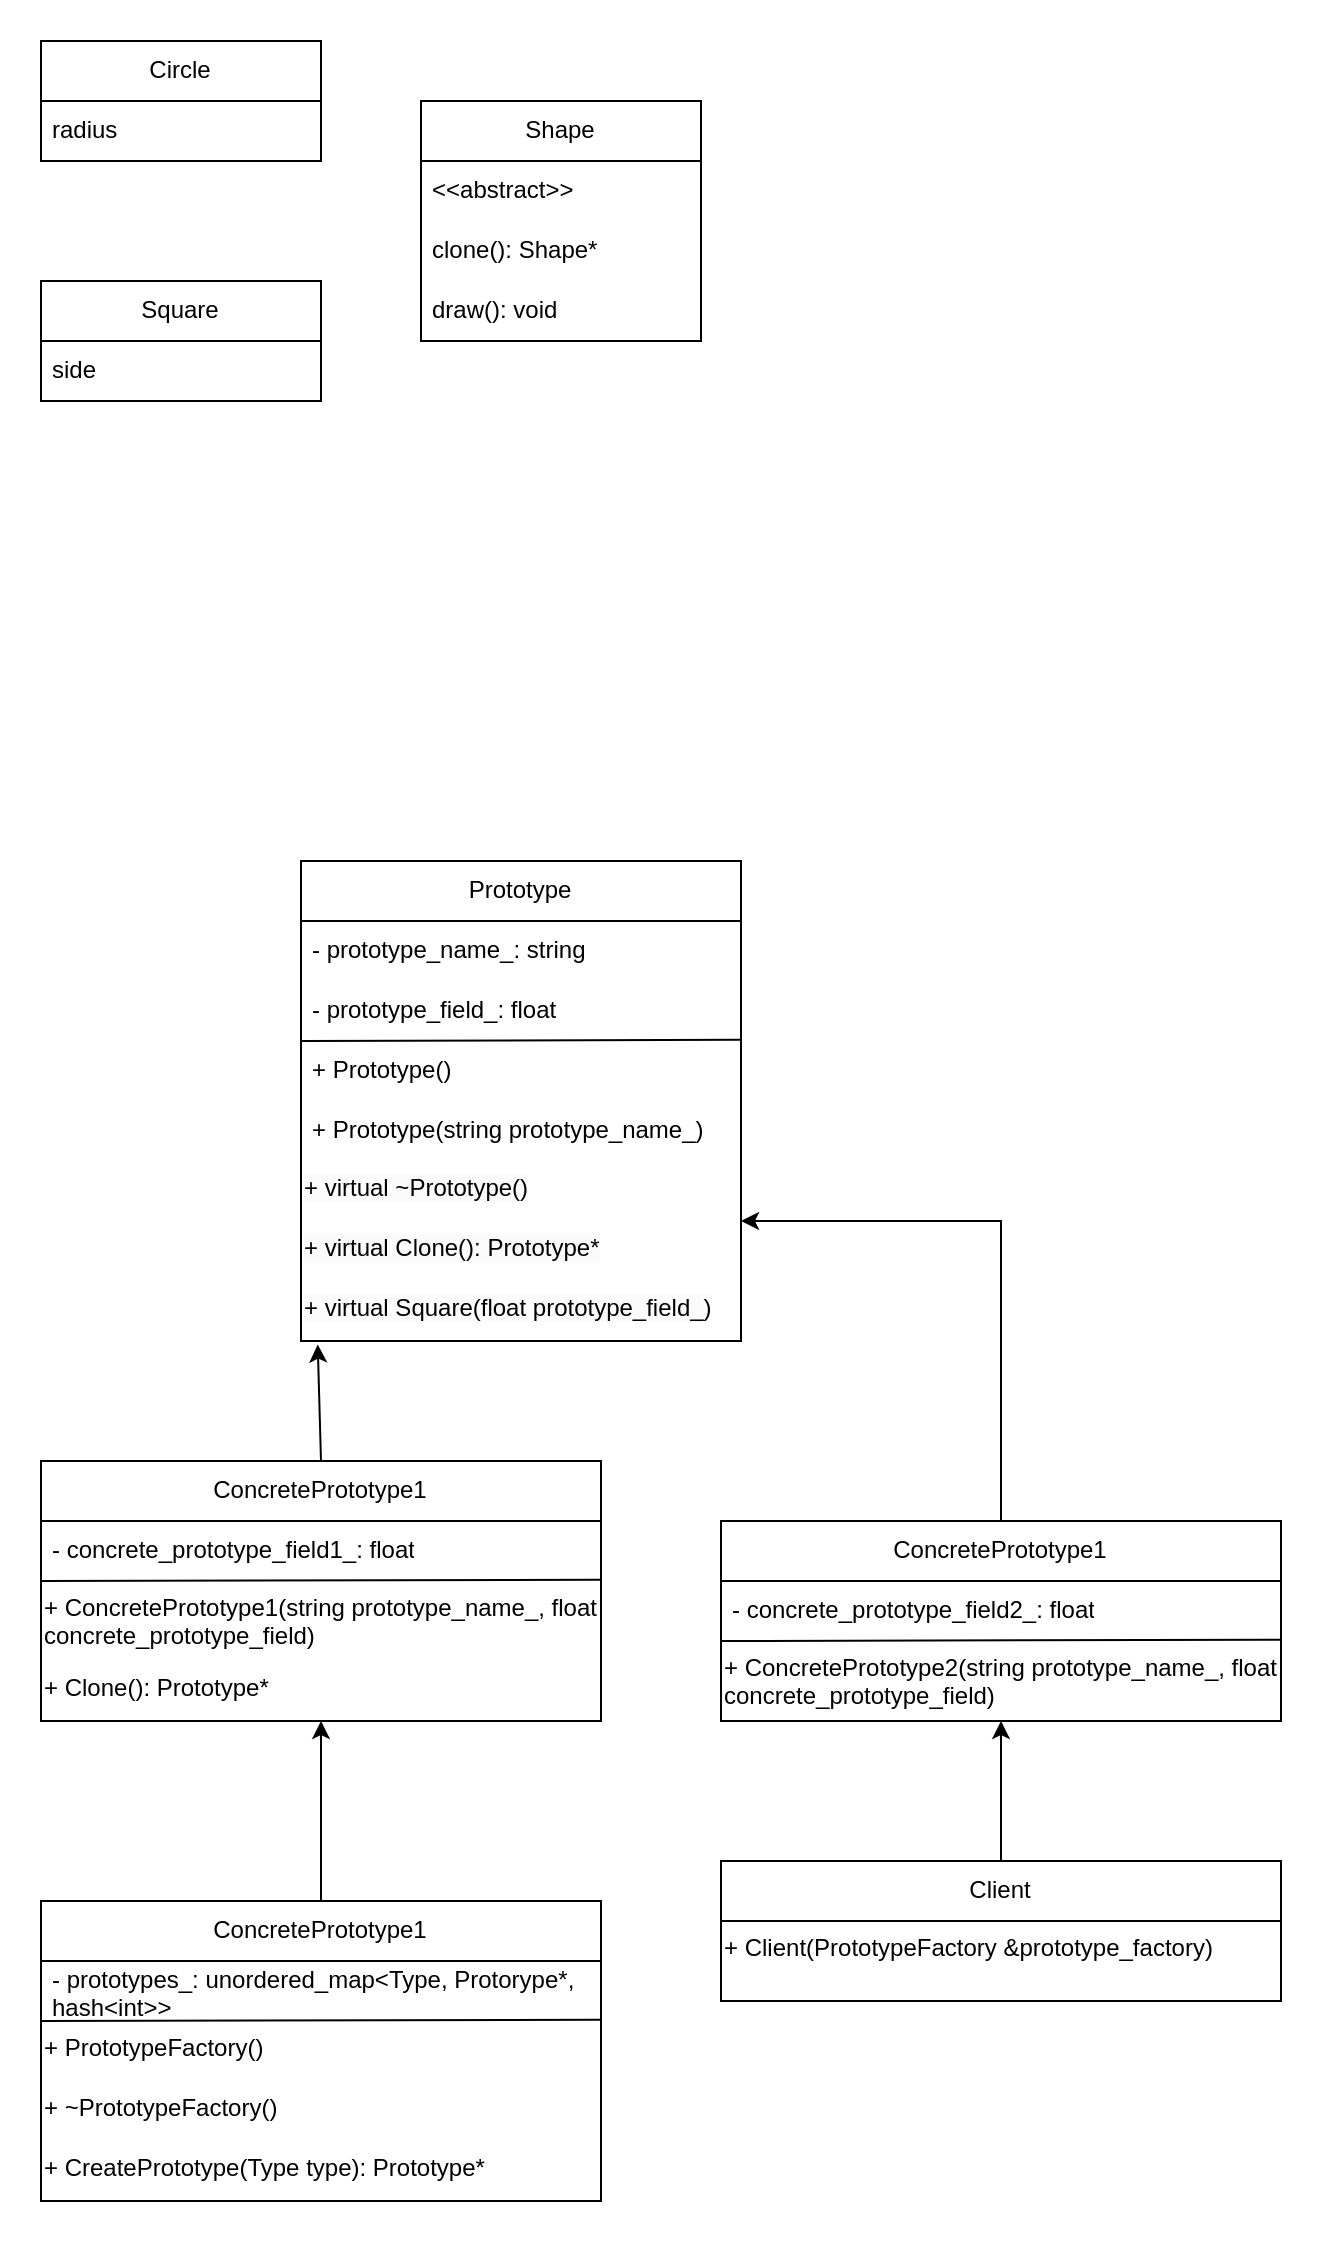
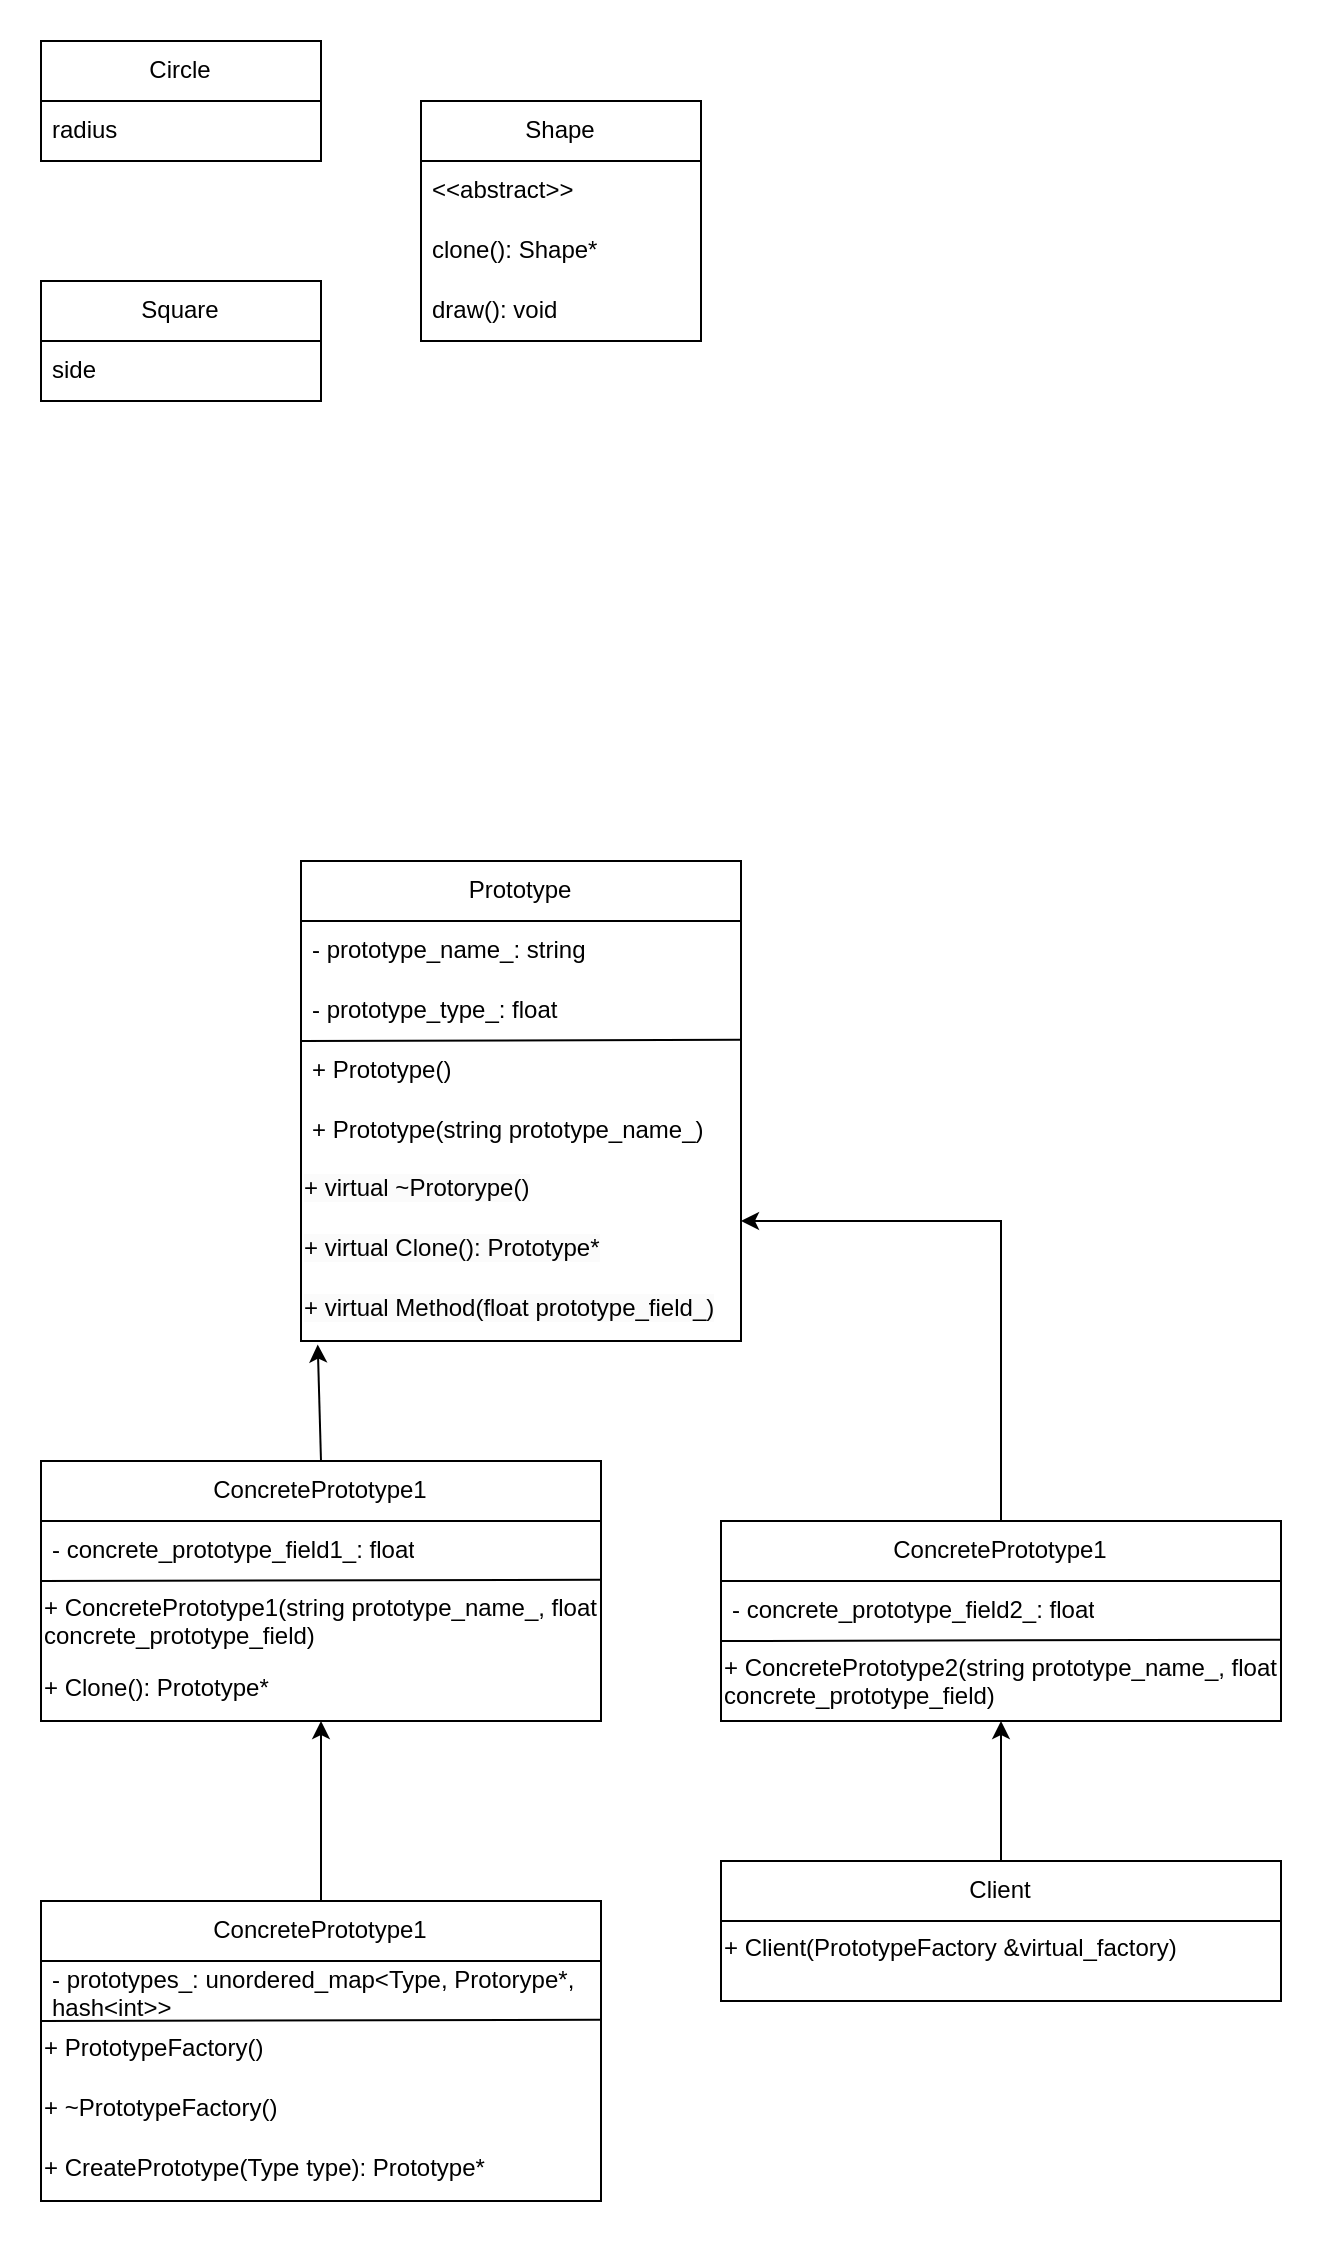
- <mxCell id="4" value="- prototype_field_: float" style="text;strokeColor=none;fillColor=none;align=left;verticalAlign=middle;spacingLeft=4;spacingRight=4;overflow=hidden;points=[[0,0.5],[1,0.5]];portConstraint=eastwest;rotatable=0;whiteSpace=wrap;html=1;" parent="2" vertex="1"><mxGeometry y="60" width="220" height="30" as="geometry" /></mxCell>
+ <mxCell id="4" value="- prototype_type_: float" style="text;strokeColor=none;fillColor=none;align=left;verticalAlign=middle;spacingLeft=4;spacingRight=4;overflow=hidden;points=[[0,0.5],[1,0.5]];portConstraint=eastwest;rotatable=0;whiteSpace=wrap;html=1;" parent="2" vertex="1"><mxGeometry y="60" width="220" height="30" as="geometry" /></mxCell>
- <mxCell id="8" value="&lt;span style=&quot;color: rgb(0, 0, 0); font-family: Helvetica; font-size: 12px; font-style: normal; font-variant-ligatures: normal; font-variant-caps: normal; font-weight: 400; letter-spacing: normal; orphans: 2; text-align: left; text-indent: 0px; text-transform: none; widows: 2; word-spacing: 0px; -webkit-text-stroke-width: 0px; white-space: normal; background-color: rgb(251, 251, 251); text-decoration-thickness: initial; text-decoration-style: initial; text-decoration-color: initial; display: inline !important; float: none;&quot;&gt;+ virtual ~Prototype()&lt;/span&gt;" style="text;whiteSpace=wrap;html=1;" parent="2" vertex="1"><mxGeometry y="150" width="220" height="30" as="geometry" /></mxCell>
+ <mxCell id="8" value="&lt;span style=&quot;color: rgb(0, 0, 0); font-family: Helvetica; font-size: 12px; font-style: normal; font-variant-ligatures: normal; font-variant-caps: normal; font-weight: 400; letter-spacing: normal; orphans: 2; text-align: left; text-indent: 0px; text-transform: none; widows: 2; word-spacing: 0px; -webkit-text-stroke-width: 0px; white-space: normal; background-color: rgb(251, 251, 251); text-decoration-thickness: initial; text-decoration-style: initial; text-decoration-color: initial; display: inline !important; float: none;&quot;&gt;+ virtual ~Protorype()&lt;/span&gt;" style="text;whiteSpace=wrap;html=1;" parent="2" vertex="1"><mxGeometry y="150" width="220" height="30" as="geometry" /></mxCell>
- <mxCell id="10" value="&lt;span style=&quot;color: rgb(0, 0, 0); font-family: Helvetica; font-size: 12px; font-style: normal; font-variant-ligatures: normal; font-variant-caps: normal; font-weight: 400; letter-spacing: normal; orphans: 2; text-align: left; text-indent: 0px; text-transform: none; widows: 2; word-spacing: 0px; -webkit-text-stroke-width: 0px; white-space: normal; background-color: rgb(251, 251, 251); text-decoration-thickness: initial; text-decoration-style: initial; text-decoration-color: initial; display: inline !important; float: none;&quot;&gt;+ virtual Square(float prototype_field_)&lt;/span&gt;" style="text;whiteSpace=wrap;html=1;" parent="2" vertex="1"><mxGeometry y="210" width="220" height="30" as="geometry" /></mxCell>
+ <mxCell id="10" value="&lt;span style=&quot;color: rgb(0, 0, 0); font-family: Helvetica; font-size: 12px; font-style: normal; font-variant-ligatures: normal; font-variant-caps: normal; font-weight: 400; letter-spacing: normal; orphans: 2; text-align: left; text-indent: 0px; text-transform: none; widows: 2; word-spacing: 0px; -webkit-text-stroke-width: 0px; white-space: normal; background-color: rgb(251, 251, 251); text-decoration-thickness: initial; text-decoration-style: initial; text-decoration-color: initial; display: inline !important; float: none;&quot;&gt;+ virtual Method(float prototype_field_)&lt;/span&gt;" style="text;whiteSpace=wrap;html=1;" parent="2" vertex="1"><mxGeometry y="210" width="220" height="30" as="geometry" /></mxCell>
- <mxCell id="22" value="+ Client(PrototypeFactory &amp;amp;prototype_factory)" style="text;whiteSpace=wrap;html=1;" parent="21" vertex="1"><mxGeometry y="30" width="280" height="40" as="geometry" /></mxCell>
+ <mxCell id="22" value="+ Client(PrototypeFactory &amp;amp;virtual_factory)" style="text;whiteSpace=wrap;html=1;" parent="21" vertex="1"><mxGeometry y="30" width="280" height="40" as="geometry" /></mxCell>
